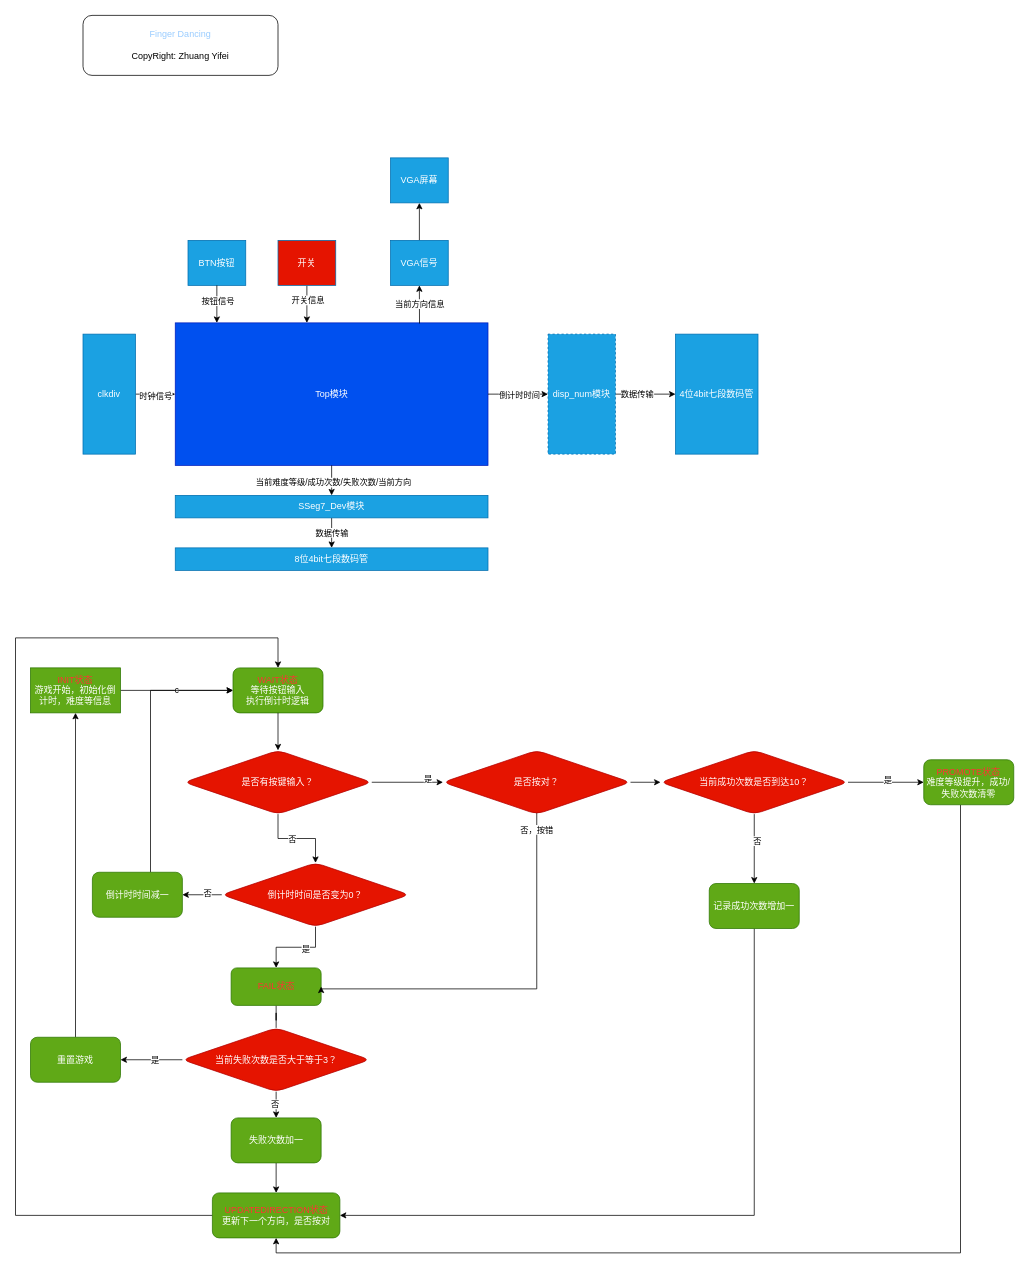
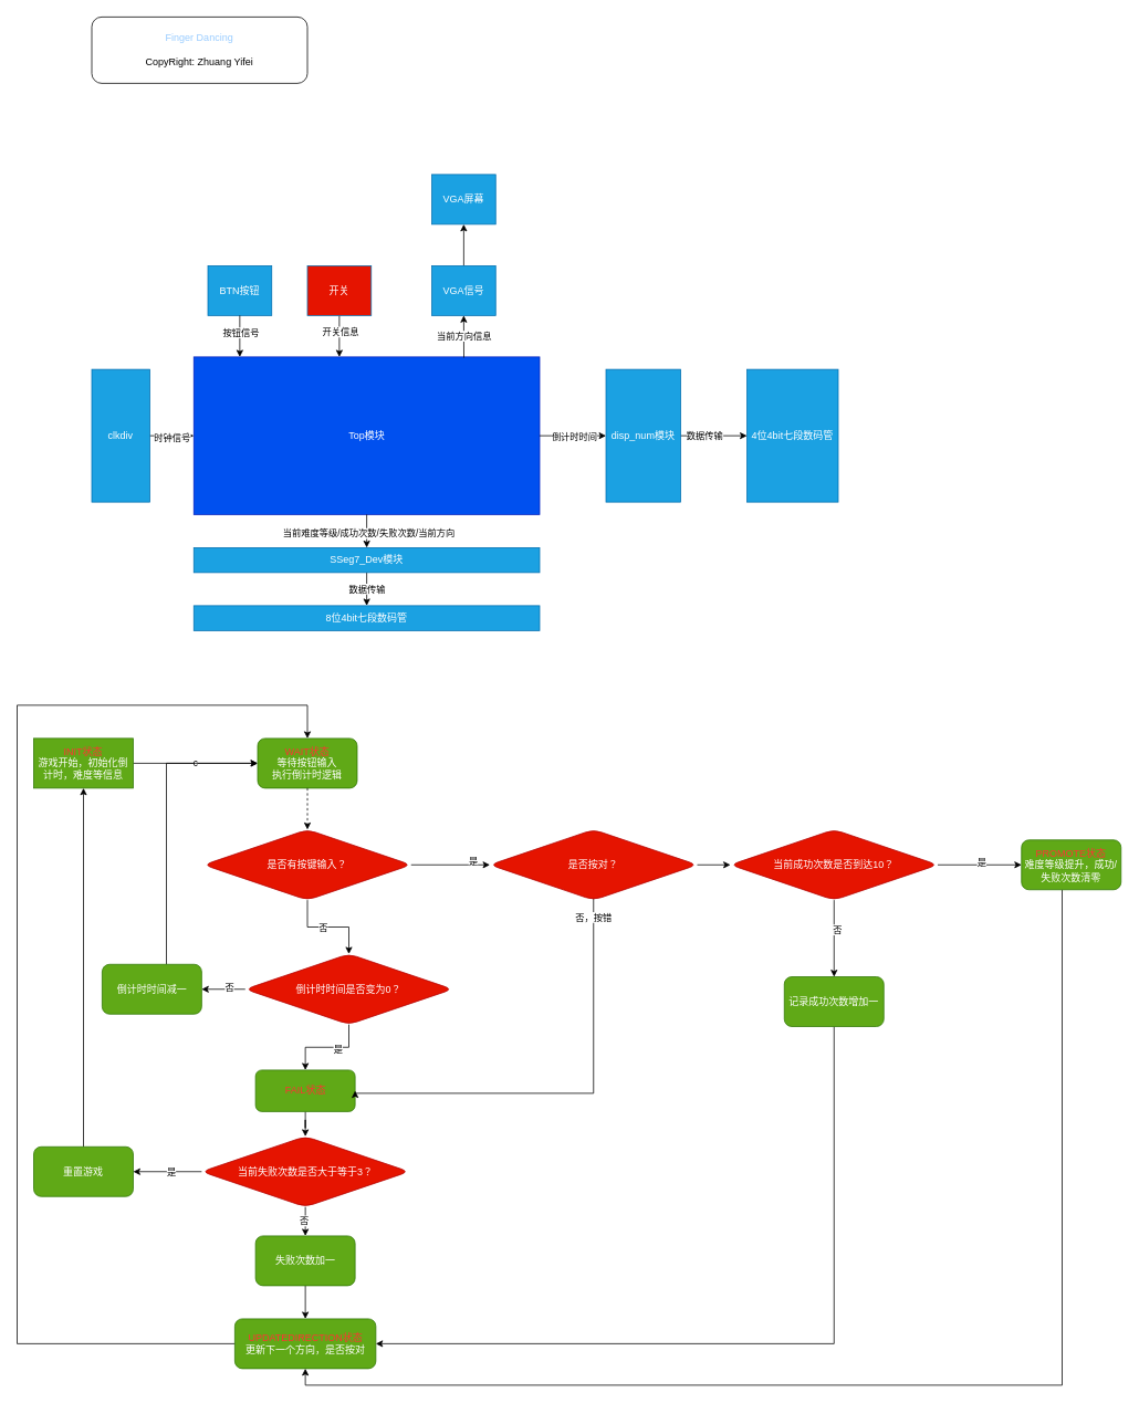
- <mxCell id="20" value="disp_num模块" style="rounded=0;whiteSpace=wrap;html=1;fillColor=#1ba1e2;fontColor=#ffffff;strokeColor=#006EAF;dashed=1;" parent="1" vertex="1"><mxGeometry x="730" y="445" width="90" height="160" as="geometry" /></mxCell>
+ <mxCell id="20" value="disp_num模块" style="rounded=0;whiteSpace=wrap;html=1;fillColor=#1ba1e2;fontColor=#ffffff;strokeColor=#006EAF;" parent="1" vertex="1"><mxGeometry x="730" y="445" width="90" height="160" as="geometry" /></mxCell>
- <mxCell id="58" value="" style="edgeStyle=orthogonalEdgeStyle;rounded=0;orthogonalLoop=1;jettySize=auto;html=1;" parent="1" source="37" target="61" edge="1"><mxGeometry relative="1" as="geometry"><mxPoint x="370" y="950" as="sourcePoint" /><mxPoint x="368" y="1150" as="targetPoint" /></mxGeometry></mxCell>
+ <mxCell id="58" value="" style="edgeStyle=orthogonalEdgeStyle;rounded=0;orthogonalLoop=1;jettySize=auto;html=1;dashed=1;" parent="1" source="37" target="61" edge="1"><mxGeometry relative="1" as="geometry"><mxPoint x="370" y="950" as="sourcePoint" /><mxPoint x="368" y="1150" as="targetPoint" /></mxGeometry></mxCell>
- <mxCell id="45" value="" style="edgeStyle=orthogonalEdgeStyle;rounded=0;orthogonalLoop=1;jettySize=auto;html=1;entryX=0.5;entryY=0;entryDx=0;entryDy=0;endArrow=none;" parent="1" source="46" target="51" edge="1"><mxGeometry relative="1" as="geometry"><mxPoint x="367.5" y="1405" as="targetPoint" /></mxGeometry></mxCell>
+ <mxCell id="45" value="" style="edgeStyle=orthogonalEdgeStyle;rounded=0;orthogonalLoop=1;jettySize=auto;html=1;entryX=0.5;entryY=0;entryDx=0;entryDy=0;" parent="1" source="46" target="51" edge="1"><mxGeometry relative="1" as="geometry"><mxPoint x="367.5" y="1405" as="targetPoint" /></mxGeometry></mxCell>
